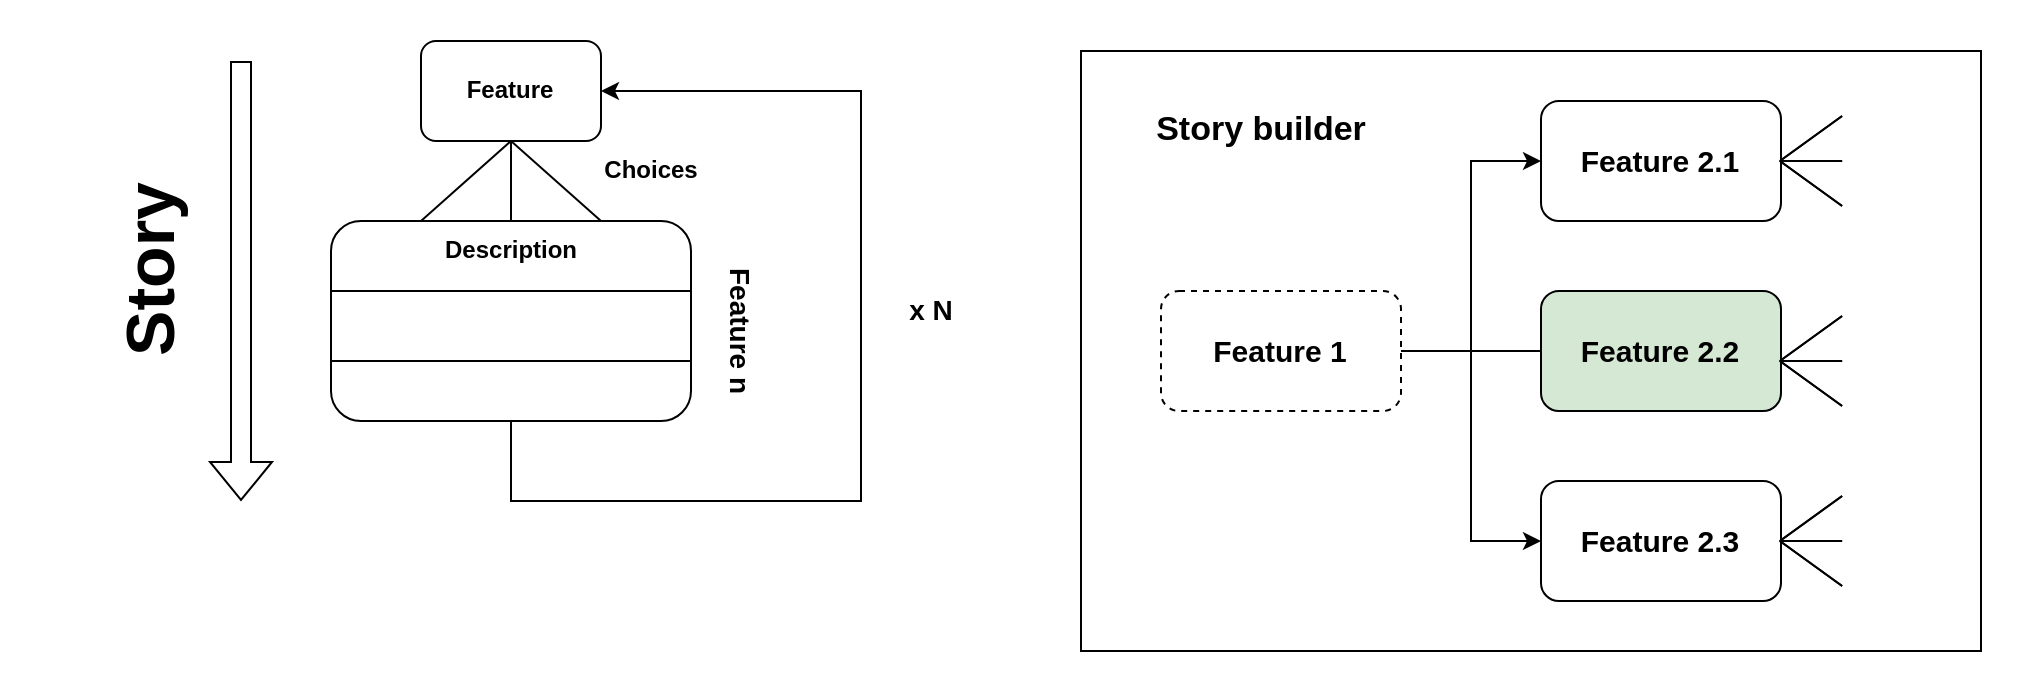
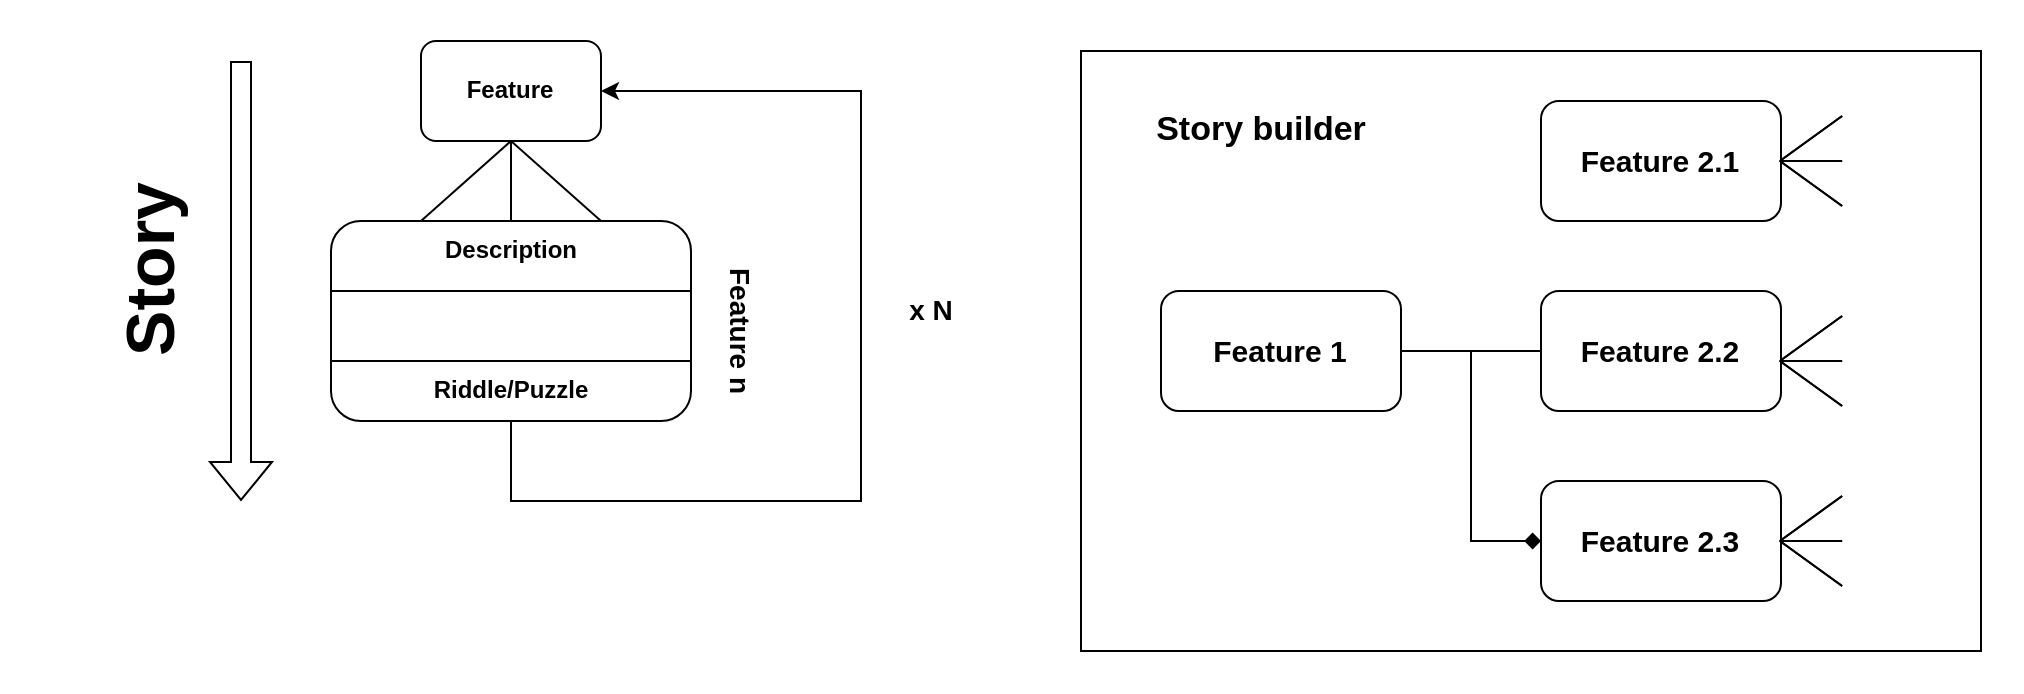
- <mxCell id="13" value="Choices" style="text;html=1;align=center;verticalAlign=middle;resizable=0;points=[];autosize=1;strokeColor=none;fillColor=none;fontStyle=1" vertex="1" parent="1"><mxGeometry x="290" y="70" width="70" height="30" as="geometry" /></mxCell>
- <mxCell id="14" style="edgeStyle=orthogonalEdgeStyle;rounded=0;orthogonalLoop=1;jettySize=auto;html=1;exitX=1;exitY=0.5;exitDx=0;exitDy=0;entryX=0;entryY=0.5;entryDx=0;entryDy=0;" edge="1" parent="1" source="17" target="22"><mxGeometry relative="1" as="geometry" /></mxCell>
- <mxCell id="17" value="&lt;b&gt;&lt;font style=&quot;font-size: 15px;&quot;&gt;Feature 1&lt;/font&gt;&lt;/b&gt;" style="rounded=1;whiteSpace=wrap;html=1;dashed=1;" vertex="1" parent="1"><mxGeometry x="580" y="145" width="120" height="60" as="geometry" /></mxCell>
+ <mxCell id="17" value="&lt;b&gt;&lt;font style=&quot;font-size: 15px;&quot;&gt;Feature 1&lt;/font&gt;&lt;/b&gt;" style="rounded=1;whiteSpace=wrap;html=1;" vertex="1" parent="1"><mxGeometry x="580" y="145" width="120" height="60" as="geometry" /></mxCell>
- <mxCell id="23" value="&lt;b&gt;&lt;font style=&quot;font-size: 15px;&quot;&gt;Feature 2.2&lt;/font&gt;&lt;/b&gt;" style="rounded=1;whiteSpace=wrap;html=1;fillColor=#d5e8d4;" vertex="1" parent="1"><mxGeometry x="770" y="145" width="120" height="60" as="geometry" /></mxCell>
+ <mxCell id="23" value="&lt;b&gt;&lt;font style=&quot;font-size: 15px;&quot;&gt;Feature 2.2&lt;/font&gt;&lt;/b&gt;" style="rounded=1;whiteSpace=wrap;html=1;" vertex="1" parent="1"><mxGeometry x="770" y="145" width="120" height="60" as="geometry" /></mxCell>
+ <mxCell id="4" value="Riddle/Puzzle" style="text;html=1;align=center;verticalAlign=middle;resizable=0;points=[];autosize=1;strokeColor=none;fillColor=none;fontStyle=1" vertex="1" parent="1"><mxGeometry x="205" y="180" width="100" height="30" as="geometry" /></mxCell>
- <mxCell id="16" style="edgeStyle=orthogonalEdgeStyle;rounded=0;orthogonalLoop=1;jettySize=auto;html=1;exitX=1;exitY=0.5;exitDx=0;exitDy=0;entryX=0;entryY=0.5;entryDx=0;entryDy=0;" edge="1" parent="1" source="17" target="24"><mxGeometry relative="1" as="geometry" /></mxCell>
+ <mxCell id="16" style="edgeStyle=orthogonalEdgeStyle;rounded=0;orthogonalLoop=1;jettySize=auto;html=1;exitX=1;exitY=0.5;exitDx=0;exitDy=0;entryX=0;entryY=0.5;entryDx=0;entryDy=0;endArrow=diamond;" edge="1" parent="1" source="17" target="24"><mxGeometry relative="1" as="geometry" /></mxCell>
